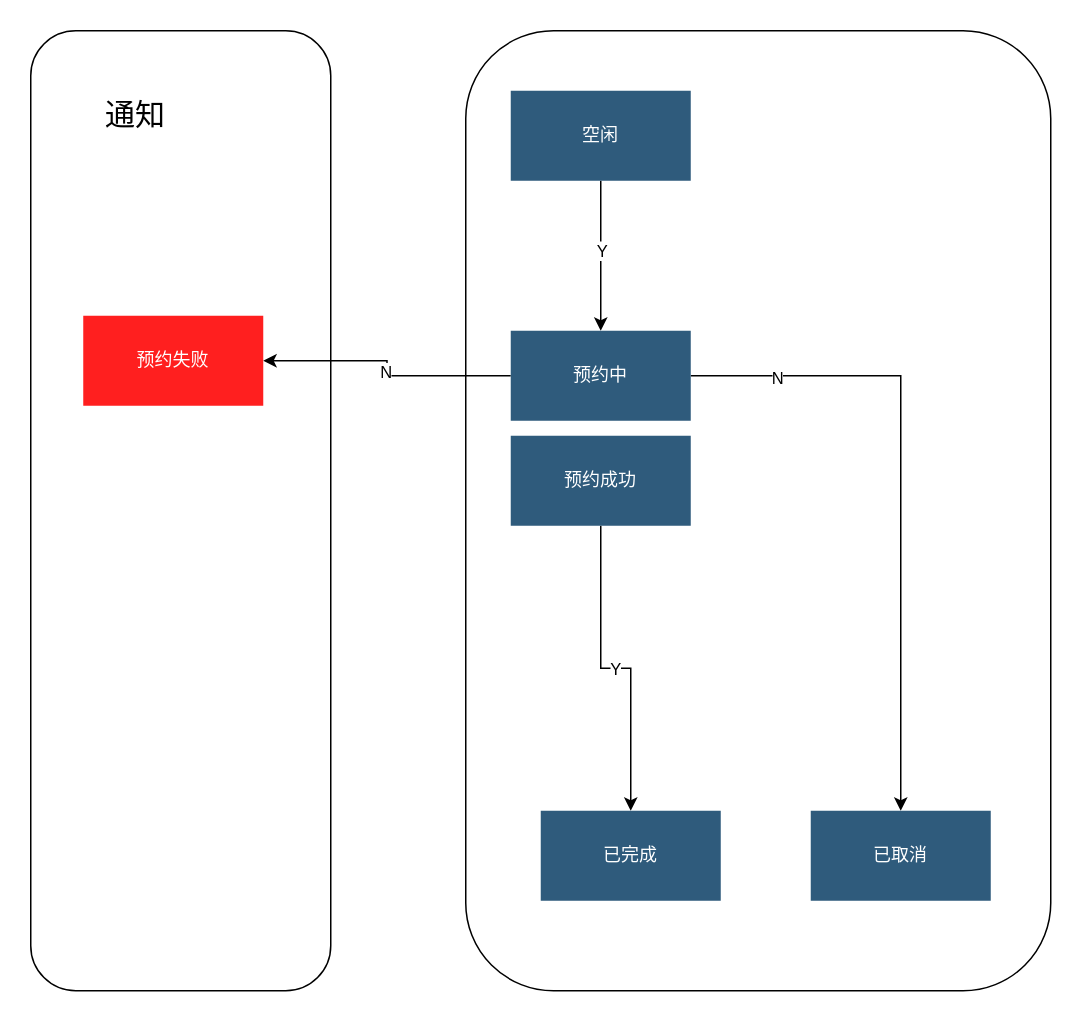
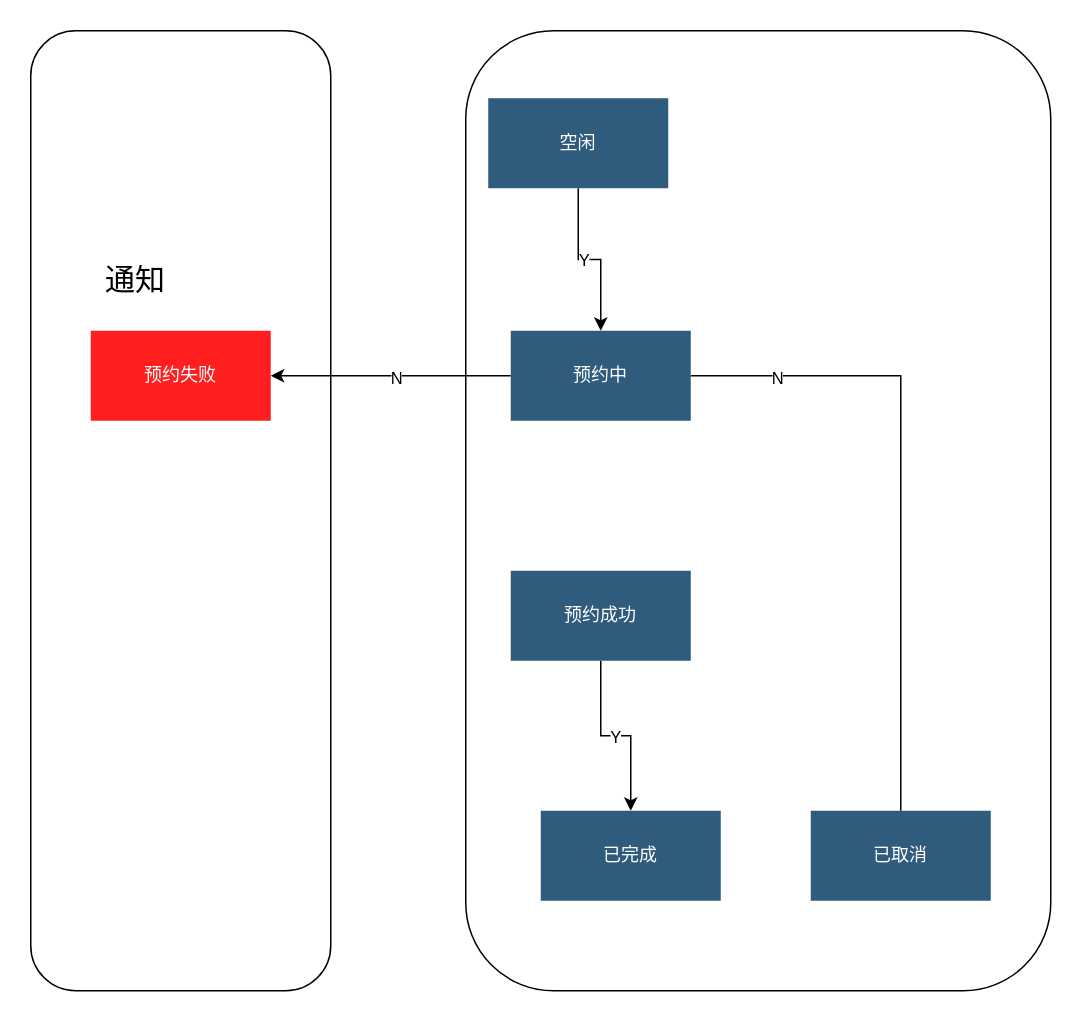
- <mxCell id="18" value="通知" style="text;html=1;align=center;verticalAlign=middle;whiteSpace=wrap;rounded=0;fontSize=20;" vertex="1" parent="1"><mxGeometry x="60" y="60" width="60" height="30" as="geometry" /></mxCell>
+ <mxCell id="18" value="通知" style="text;html=1;align=center;verticalAlign=middle;whiteSpace=wrap;rounded=0;fontSize=20;" vertex="1" parent="1"><mxGeometry x="60" y="170" width="60" height="30" as="geometry" /></mxCell>
- <mxCell id="4" value="空闲" style="whiteSpace=wrap;shadow=0;fontColor=#FFFFFF;fontFamily=Helvetica;fontStyle=0;html=1;fontSize=12;plain-purple;strokeColor=none;fillColor=#2f5b7c;gradientColor=none;spacing=6;verticalAlign=middle;" vertex="1" parent="1"><mxGeometry x="340" y="60" width="120" height="60" as="geometry" /></mxCell>
+ <mxCell id="4" value="空闲" style="whiteSpace=wrap;shadow=0;fontColor=#FFFFFF;fontFamily=Helvetica;fontStyle=0;html=1;fontSize=12;plain-purple;strokeColor=none;fillColor=#2f5b7c;gradientColor=none;spacing=6;verticalAlign=middle;" vertex="1" parent="1"><mxGeometry x="325" y="65" width="120" height="60" as="geometry" /></mxCell>
- <mxCell id="15" value="预约失败" style="whiteSpace=wrap;html=1;fillColor=#ff1f1f;strokeColor=none;fontColor=#FFFFFF;shadow=0;fontStyle=0;gradientColor=none;spacing=6;" vertex="1" parent="1"><mxGeometry x="55" y="210" width="120" height="60" as="geometry" /></mxCell>
+ <mxCell id="15" value="预约失败" style="whiteSpace=wrap;html=1;fillColor=#ff1f1f;strokeColor=none;fontColor=#FFFFFF;shadow=0;fontStyle=0;gradientColor=none;spacing=6;" vertex="1" parent="1"><mxGeometry x="60" y="220" width="120" height="60" as="geometry" /></mxCell>
- <mxCell id="12" value="预约成功" style="whiteSpace=wrap;shadow=0;fontColor=#FFFFFF;fontFamily=Helvetica;fontStyle=0;html=1;fontSize=12;plain-purple;strokeColor=none;fillColor=#2f5b7c;gradientColor=none;spacing=6;verticalAlign=middle;" vertex="1" parent="1"><mxGeometry x="340" y="290" width="120" height="60" as="geometry" /></mxCell>
+ <mxCell id="12" value="预约成功" style="whiteSpace=wrap;shadow=0;fontColor=#FFFFFF;fontFamily=Helvetica;fontStyle=0;html=1;fontSize=12;plain-purple;strokeColor=none;fillColor=#2f5b7c;gradientColor=none;spacing=6;verticalAlign=middle;" vertex="1" parent="1"><mxGeometry x="340" y="380" width="120" height="60" as="geometry" /></mxCell>
- <mxCell id="7" style="edgeStyle=orthogonalEdgeStyle;rounded=0;orthogonalLoop=1;jettySize=auto;html=1;exitX=1;exitY=0.5;exitDx=0;exitDy=0;" edge="1" parent="1" source="9" target="14"><mxGeometry relative="1" as="geometry" /></mxCell>
+ <mxCell id="7" style="edgeStyle=orthogonalEdgeStyle;rounded=0;orthogonalLoop=1;jettySize=auto;html=1;exitX=1;exitY=0.5;exitDx=0;exitDy=0;endArrow=none;" edge="1" parent="1" source="9" target="14"><mxGeometry relative="1" as="geometry" /></mxCell>
